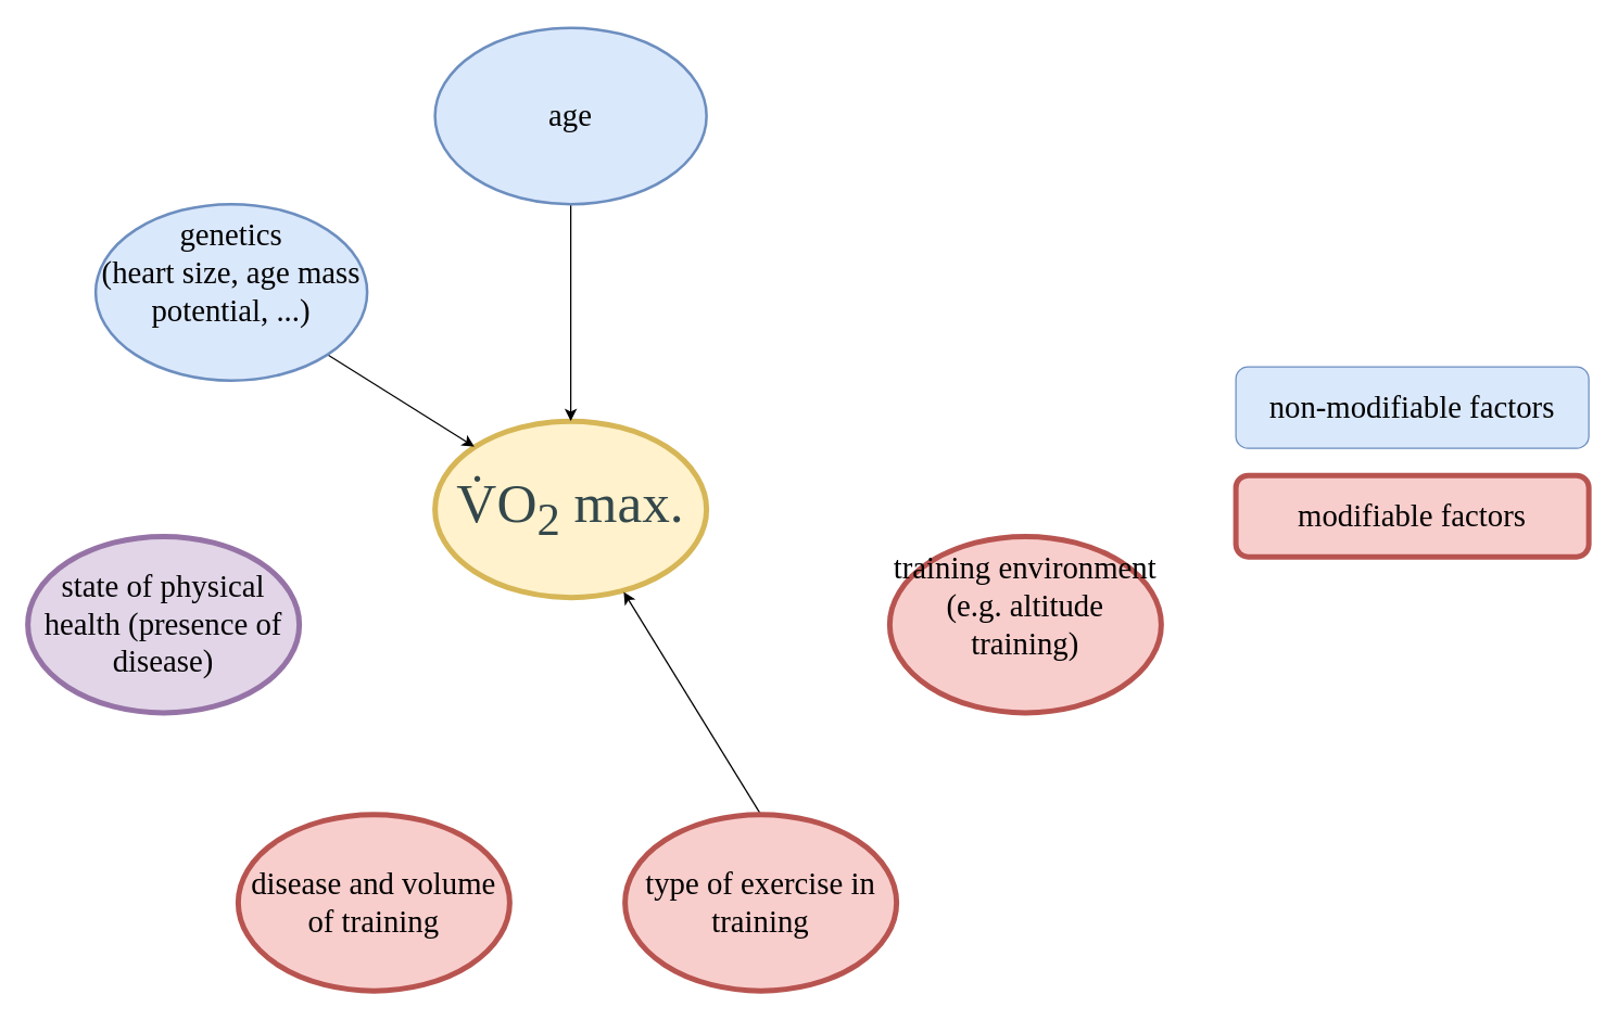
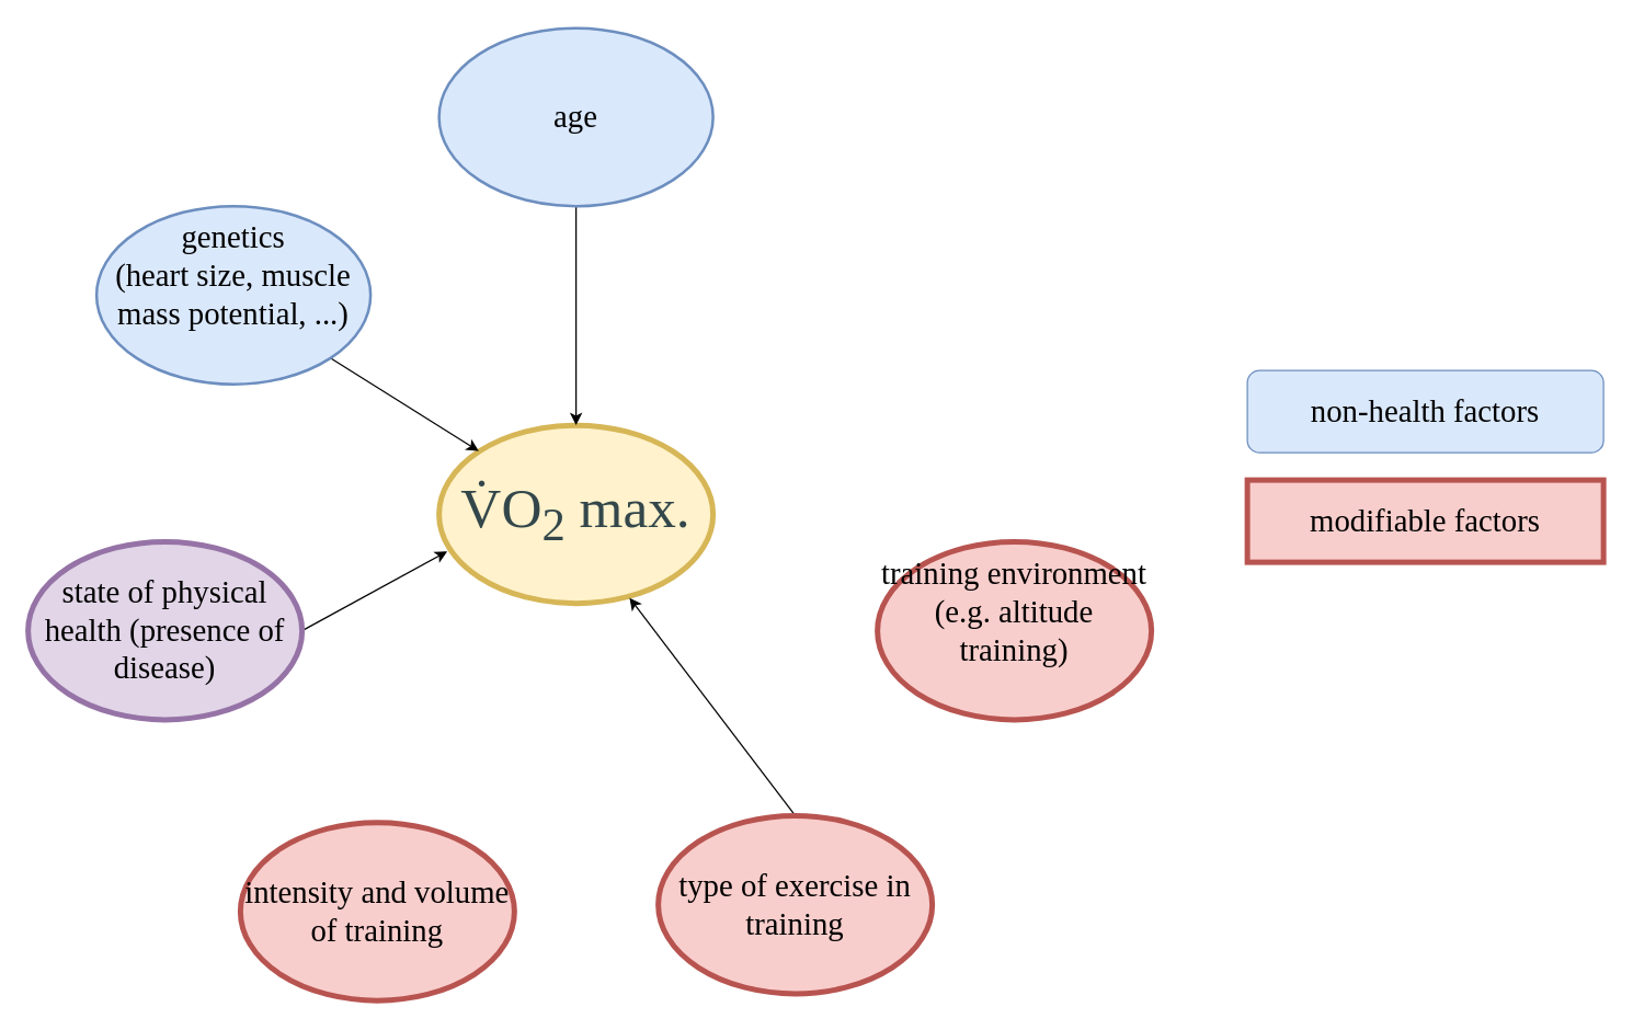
- <mxCell id="10" value="&lt;font face=&quot;Atkinson Hyperlegible&quot; data-font-src=&quot;https://fonts.googleapis.com/css?family=Atkinson+Hyperlegible&quot; style=&quot;font-size: 23px&quot;&gt;genetics&lt;br&gt;(heart size, age mass potential, ...)&lt;br&gt;&lt;br&gt;&lt;/font&gt;" style="strokeWidth=2;html=1;shape=mxgraph.flowchart.start_1;whiteSpace=wrap;fillColor=#dae8fc;strokeColor=#6c8ebf;" parent="1" vertex="1"><mxGeometry x="70" y="150" width="200" height="130" as="geometry" /></mxCell>
+ <mxCell id="10" value="&lt;font face=&quot;Atkinson Hyperlegible&quot; data-font-src=&quot;https://fonts.googleapis.com/css?family=Atkinson+Hyperlegible&quot; style=&quot;font-size: 23px&quot;&gt;genetics&lt;br&gt;(heart size, muscle mass potential, ...)&lt;br&gt;&lt;br&gt;&lt;/font&gt;" style="strokeWidth=2;html=1;shape=mxgraph.flowchart.start_1;whiteSpace=wrap;fillColor=#dae8fc;strokeColor=#6c8ebf;" parent="1" vertex="1"><mxGeometry x="70" y="150" width="200" height="130" as="geometry" /></mxCell>
- <mxCell id="14" value="&lt;font style=&quot;font-size: 23px&quot; face=&quot;Atkinson Hyperlegible&quot; data-font-src=&quot;https://fonts.googleapis.com/css?family=Atkinson+Hyperlegible&quot;&gt;non-modifiable factors&lt;/font&gt;" style="rounded=1;whiteSpace=wrap;html=1;fillColor=#dae8fc;strokeColor=#6c8ebf;" vertex="1" parent="1"><mxGeometry x="910" y="270" width="260" height="60" as="geometry" /></mxCell>
+ <mxCell id="14" value="&lt;font style=&quot;font-size: 23px&quot; face=&quot;Atkinson Hyperlegible&quot; data-font-src=&quot;https://fonts.googleapis.com/css?family=Atkinson+Hyperlegible&quot;&gt;non-health factors&lt;/font&gt;" style="rounded=1;whiteSpace=wrap;html=1;fillColor=#dae8fc;strokeColor=#6c8ebf;" vertex="1" parent="1"><mxGeometry x="910" y="270" width="260" height="60" as="geometry" /></mxCell>
- <mxCell id="15" value="&lt;font style=&quot;font-size: 23px&quot; face=&quot;Atkinson Hyperlegible&quot; data-font-src=&quot;https://fonts.googleapis.com/css?family=Atkinson+Hyperlegible&quot;&gt;modifiable factors&lt;/font&gt;" style="rounded=1;whiteSpace=wrap;html=1;fillColor=#f8cecc;strokeColor=#b85450;strokeWidth=4;" vertex="1" parent="1"><mxGeometry x="910" y="350" width="260" height="60" as="geometry" /></mxCell>
+ <mxCell id="15" value="&lt;font style=&quot;font-size: 23px&quot; face=&quot;Atkinson Hyperlegible&quot; data-font-src=&quot;https://fonts.googleapis.com/css?family=Atkinson+Hyperlegible&quot;&gt;modifiable factors&lt;/font&gt;" style="whiteSpace=wrap;html=1;fillColor=#f8cecc;strokeColor=#b85450;strokeWidth=4;rounded=0;" vertex="1" parent="1"><mxGeometry x="910" y="350" width="260" height="60" as="geometry" /></mxCell>
+ <mxCell id="11" style="edgeStyle=none;rounded=0;orthogonalLoop=1;jettySize=auto;html=1;exitX=1;exitY=0.5;exitDx=0;exitDy=0;exitPerimeter=0;entryX=0.03;entryY=0.708;entryDx=0;entryDy=0;entryPerimeter=0;" parent="1" source="12" target="2" edge="1"><mxGeometry relative="1" as="geometry" /></mxCell>
- <mxCell id="13" value="&lt;font style=&quot;font-size: 23px&quot; face=&quot;Atkinson Hyperlegible&quot; data-font-src=&quot;https://fonts.googleapis.com/css?family=Atkinson+Hyperlegible&quot;&gt;training environment (e.g. altitude training)&lt;br&gt;&lt;br&gt;&lt;/font&gt;" style="strokeWidth=4;html=1;shape=mxgraph.flowchart.start_1;whiteSpace=wrap;fillColor=#f8cecc;strokeColor=#b85450;" parent="1" vertex="1"><mxGeometry x="655" y="395" width="200" height="130" as="geometry" /></mxCell>
+ <mxCell id="13" value="&lt;font style=&quot;font-size: 23px&quot; face=&quot;Atkinson Hyperlegible&quot; data-font-src=&quot;https://fonts.googleapis.com/css?family=Atkinson+Hyperlegible&quot;&gt;training environment (e.g. altitude training)&lt;br&gt;&lt;br&gt;&lt;/font&gt;" style="strokeWidth=4;html=1;shape=mxgraph.flowchart.start_1;whiteSpace=wrap;fillColor=#f8cecc;strokeColor=#b85450;" parent="1" vertex="1"><mxGeometry x="640" y="395" width="200" height="130" as="geometry" /></mxCell>
- <mxCell id="5" value="&lt;font style=&quot;font-size: 23px&quot; face=&quot;Atkinson Hyperlegible&quot; data-font-src=&quot;https://fonts.googleapis.com/css?family=Atkinson+Hyperlegible&quot;&gt;disease and volume of training&lt;/font&gt;" style="strokeWidth=4;html=1;shape=mxgraph.flowchart.start_1;whiteSpace=wrap;fillColor=#f8cecc;strokeColor=#b85450;" parent="1" vertex="1"><mxGeometry x="175" y="600" width="200" height="130" as="geometry" /></mxCell>
+ <mxCell id="5" value="&lt;font style=&quot;font-size: 23px&quot; face=&quot;Atkinson Hyperlegible&quot; data-font-src=&quot;https://fonts.googleapis.com/css?family=Atkinson+Hyperlegible&quot;&gt;intensity and volume of training&lt;/font&gt;" style="strokeWidth=4;html=1;shape=mxgraph.flowchart.start_1;whiteSpace=wrap;fillColor=#f8cecc;strokeColor=#b85450;" parent="1" vertex="1"><mxGeometry x="175" y="600" width="200" height="130" as="geometry" /></mxCell>
- <mxCell id="7" value="&lt;font style=&quot;font-size: 23px&quot; face=&quot;Atkinson Hyperlegible&quot; data-font-src=&quot;https://fonts.googleapis.com/css?family=Atkinson+Hyperlegible&quot;&gt;type of exercise in training&lt;/font&gt;" style="strokeWidth=4;html=1;shape=mxgraph.flowchart.start_1;whiteSpace=wrap;fillColor=#f8cecc;strokeColor=#b85450;" parent="1" vertex="1"><mxGeometry x="460" y="600" width="200" height="130" as="geometry" /></mxCell>
+ <mxCell id="7" value="&lt;font style=&quot;font-size: 23px&quot; face=&quot;Atkinson Hyperlegible&quot; data-font-src=&quot;https://fonts.googleapis.com/css?family=Atkinson+Hyperlegible&quot;&gt;type of exercise in training&lt;/font&gt;" style="strokeWidth=4;html=1;shape=mxgraph.flowchart.start_1;whiteSpace=wrap;fillColor=#f8cecc;strokeColor=#b85450;" parent="1" vertex="1"><mxGeometry x="480" y="595" width="200" height="130" as="geometry" /></mxCell>
